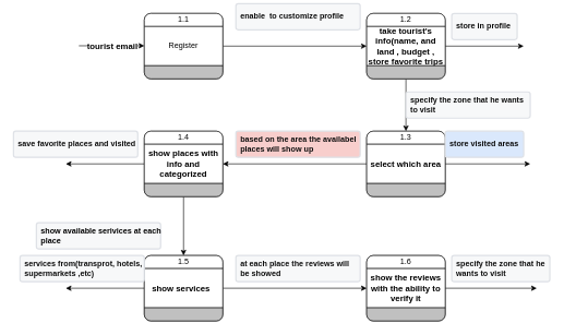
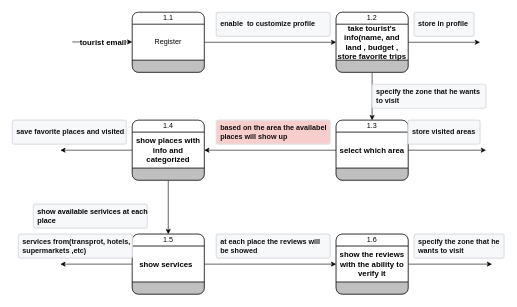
- <mxCell id="19" value="&lt;font color=&quot;#0d0d0d&quot;&gt;&lt;b&gt;enable&amp;nbsp; to customize profile&lt;/b&gt;&lt;/font&gt;" style="rounded=1;arcSize=9;fillColor=#F7F8F9;align=left;spacingLeft=5;strokeColor=#DEE1E6;html=1;strokeWidth=2;fontSize=12" parent="1" vertex="1"><mxGeometry x="360" y="5" width="190" height="40" as="geometry" /></mxCell>
+ <mxCell id="19" value="&lt;font color=&quot;#0d0d0d&quot;&gt;&lt;b&gt;enable&amp;nbsp; to customize profile&lt;/b&gt;&lt;/font&gt;" style="rounded=1;arcSize=9;fillColor=#F7F8F9;align=left;spacingLeft=5;strokeColor=#DEE1E6;html=1;strokeWidth=2;fontSize=12" parent="1" vertex="1"><mxGeometry x="360" y="20" width="190" height="40" as="geometry" /></mxCell>
- <mxCell id="43" value="&lt;font color=&quot;#0d0d0d&quot;&gt;&lt;b&gt;store visited areas&lt;br&gt;&lt;/b&gt;&lt;/font&gt;" style="rounded=1;arcSize=9;fillColor=#dae8fc;align=left;spacingLeft=5;strokeColor=#DEE1E6;html=1;strokeWidth=2;fontSize=12;" parent="1" vertex="1"><mxGeometry x="680" y="200" width="120" height="40" as="geometry" /></mxCell>
+ <mxCell id="43" value="&lt;font color=&quot;#0d0d0d&quot;&gt;&lt;b&gt;store visited areas&lt;br&gt;&lt;/b&gt;&lt;/font&gt;" style="rounded=1;arcSize=9;fillColor=#F7F8F9;align=left;spacingLeft=5;strokeColor=#DEE1E6;html=1;strokeWidth=2;fontSize=12" parent="1" vertex="1"><mxGeometry x="680" y="200" width="120" height="40" as="geometry" /></mxCell>
